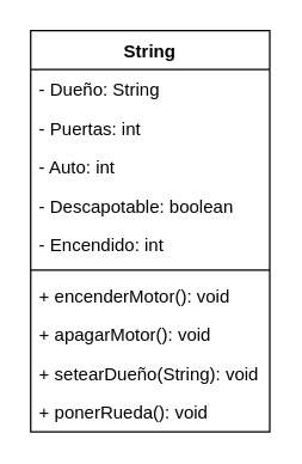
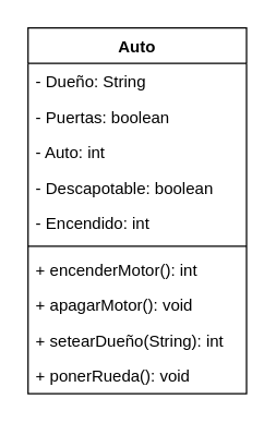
- <mxCell id="2" value="String" style="swimlane;fontStyle=1;align=center;verticalAlign=top;childLayout=stackLayout;horizontal=1;startSize=26;horizontalStack=0;resizeParent=1;resizeParentMax=0;resizeLast=0;collapsible=1;marginBottom=0;" vertex="1" parent="1"><mxGeometry x="20" y="20" width="160" height="268" as="geometry" /></mxCell>
+ <mxCell id="2" value="Auto" style="swimlane;fontStyle=1;align=center;verticalAlign=top;childLayout=stackLayout;horizontal=1;startSize=26;horizontalStack=0;resizeParent=1;resizeParentMax=0;resizeLast=0;collapsible=1;marginBottom=0;" vertex="1" parent="1"><mxGeometry x="20" y="20" width="160" height="268" as="geometry" /></mxCell>
- <mxCell id="4" value="- Puertas: int" style="text;strokeColor=none;fillColor=none;align=left;verticalAlign=top;spacingLeft=4;spacingRight=4;overflow=hidden;rotatable=0;points=[[0,0.5],[1,0.5]];portConstraint=eastwest;" vertex="1" parent="2"><mxGeometry y="52" width="160" height="26" as="geometry" /></mxCell>
+ <mxCell id="4" value="- Puertas: boolean" style="text;strokeColor=none;fillColor=none;align=left;verticalAlign=top;spacingLeft=4;spacingRight=4;overflow=hidden;rotatable=0;points=[[0,0.5],[1,0.5]];portConstraint=eastwest;" vertex="1" parent="2"><mxGeometry y="52" width="160" height="26" as="geometry" /></mxCell>
- <mxCell id="9" value="+ encenderMotor(): void" style="text;strokeColor=none;fillColor=none;align=left;verticalAlign=top;spacingLeft=4;spacingRight=4;overflow=hidden;rotatable=0;points=[[0,0.5],[1,0.5]];portConstraint=eastwest;" vertex="1" parent="2"><mxGeometry y="164" width="160" height="26" as="geometry" /></mxCell>
+ <mxCell id="9" value="+ encenderMotor(): int" style="text;strokeColor=none;fillColor=none;align=left;verticalAlign=top;spacingLeft=4;spacingRight=4;overflow=hidden;rotatable=0;points=[[0,0.5],[1,0.5]];portConstraint=eastwest;" vertex="1" parent="2"><mxGeometry y="164" width="160" height="26" as="geometry" /></mxCell>
- <mxCell id="11" value="+ setearDueño(String): void" style="text;strokeColor=none;fillColor=none;align=left;verticalAlign=top;spacingLeft=4;spacingRight=4;overflow=hidden;rotatable=0;points=[[0,0.5],[1,0.5]];portConstraint=eastwest;" vertex="1" parent="2"><mxGeometry y="216" width="160" height="26" as="geometry" /></mxCell>
+ <mxCell id="11" value="+ setearDueño(String): int" style="text;strokeColor=none;fillColor=none;align=left;verticalAlign=top;spacingLeft=4;spacingRight=4;overflow=hidden;rotatable=0;points=[[0,0.5],[1,0.5]];portConstraint=eastwest;" vertex="1" parent="2"><mxGeometry y="216" width="160" height="26" as="geometry" /></mxCell>
